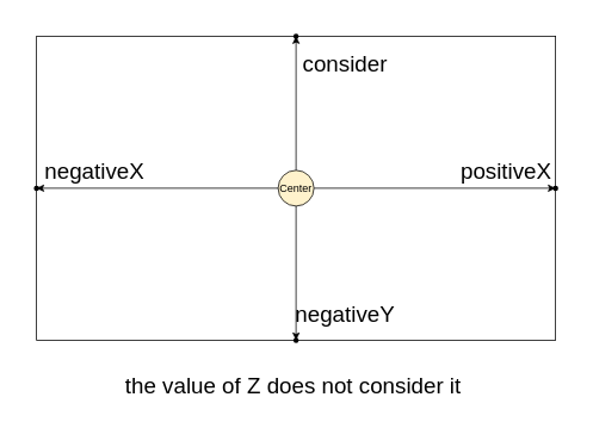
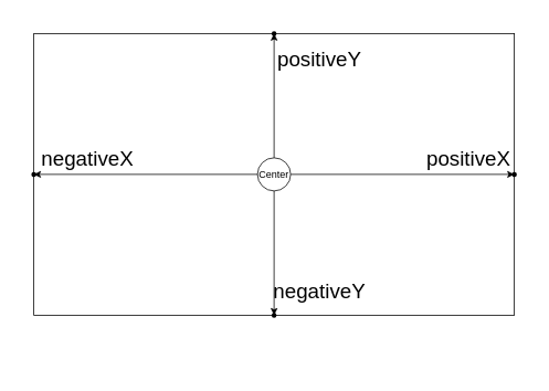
- <mxCell id="14" value="&lt;font style=&quot;font-size: 25px&quot;&gt;consider&lt;/font&gt;" style="text;html=1;strokeColor=none;fillColor=none;align=center;verticalAlign=middle;whiteSpace=wrap;rounded=0;" parent="1" vertex="1"><mxGeometry x="330" y="40" width="110" height="60" as="geometry" /></mxCell>
+ <mxCell id="14" value="&lt;font style=&quot;font-size: 25px&quot;&gt;positiveY&lt;/font&gt;" style="text;html=1;strokeColor=none;fillColor=none;align=center;verticalAlign=middle;whiteSpace=wrap;rounded=0;" parent="1" vertex="1"><mxGeometry x="330" y="40" width="110" height="60" as="geometry" /></mxCell>
- <mxCell id="7" value="Center" style="ellipse;whiteSpace=wrap;html=1;aspect=fixed;fillColor=#fff2cc;" parent="1" vertex="1"><mxGeometry x="310" y="190" width="40" height="40" as="geometry" /></mxCell>
+ <mxCell id="7" value="Center" style="ellipse;whiteSpace=wrap;html=1;aspect=fixed;" parent="1" vertex="1"><mxGeometry x="310" y="190" width="40" height="40" as="geometry" /></mxCell>
- <mxCell id="16" value="the value of Z does not consider it&amp;nbsp;" style="text;html=1;align=center;verticalAlign=middle;resizable=0;points=[];autosize=1;strokeColor=none;fillColor=none;fontSize=25;" parent="1" vertex="1"><mxGeometry x="130" y="410" width="400" height="40" as="geometry" /></mxCell>
